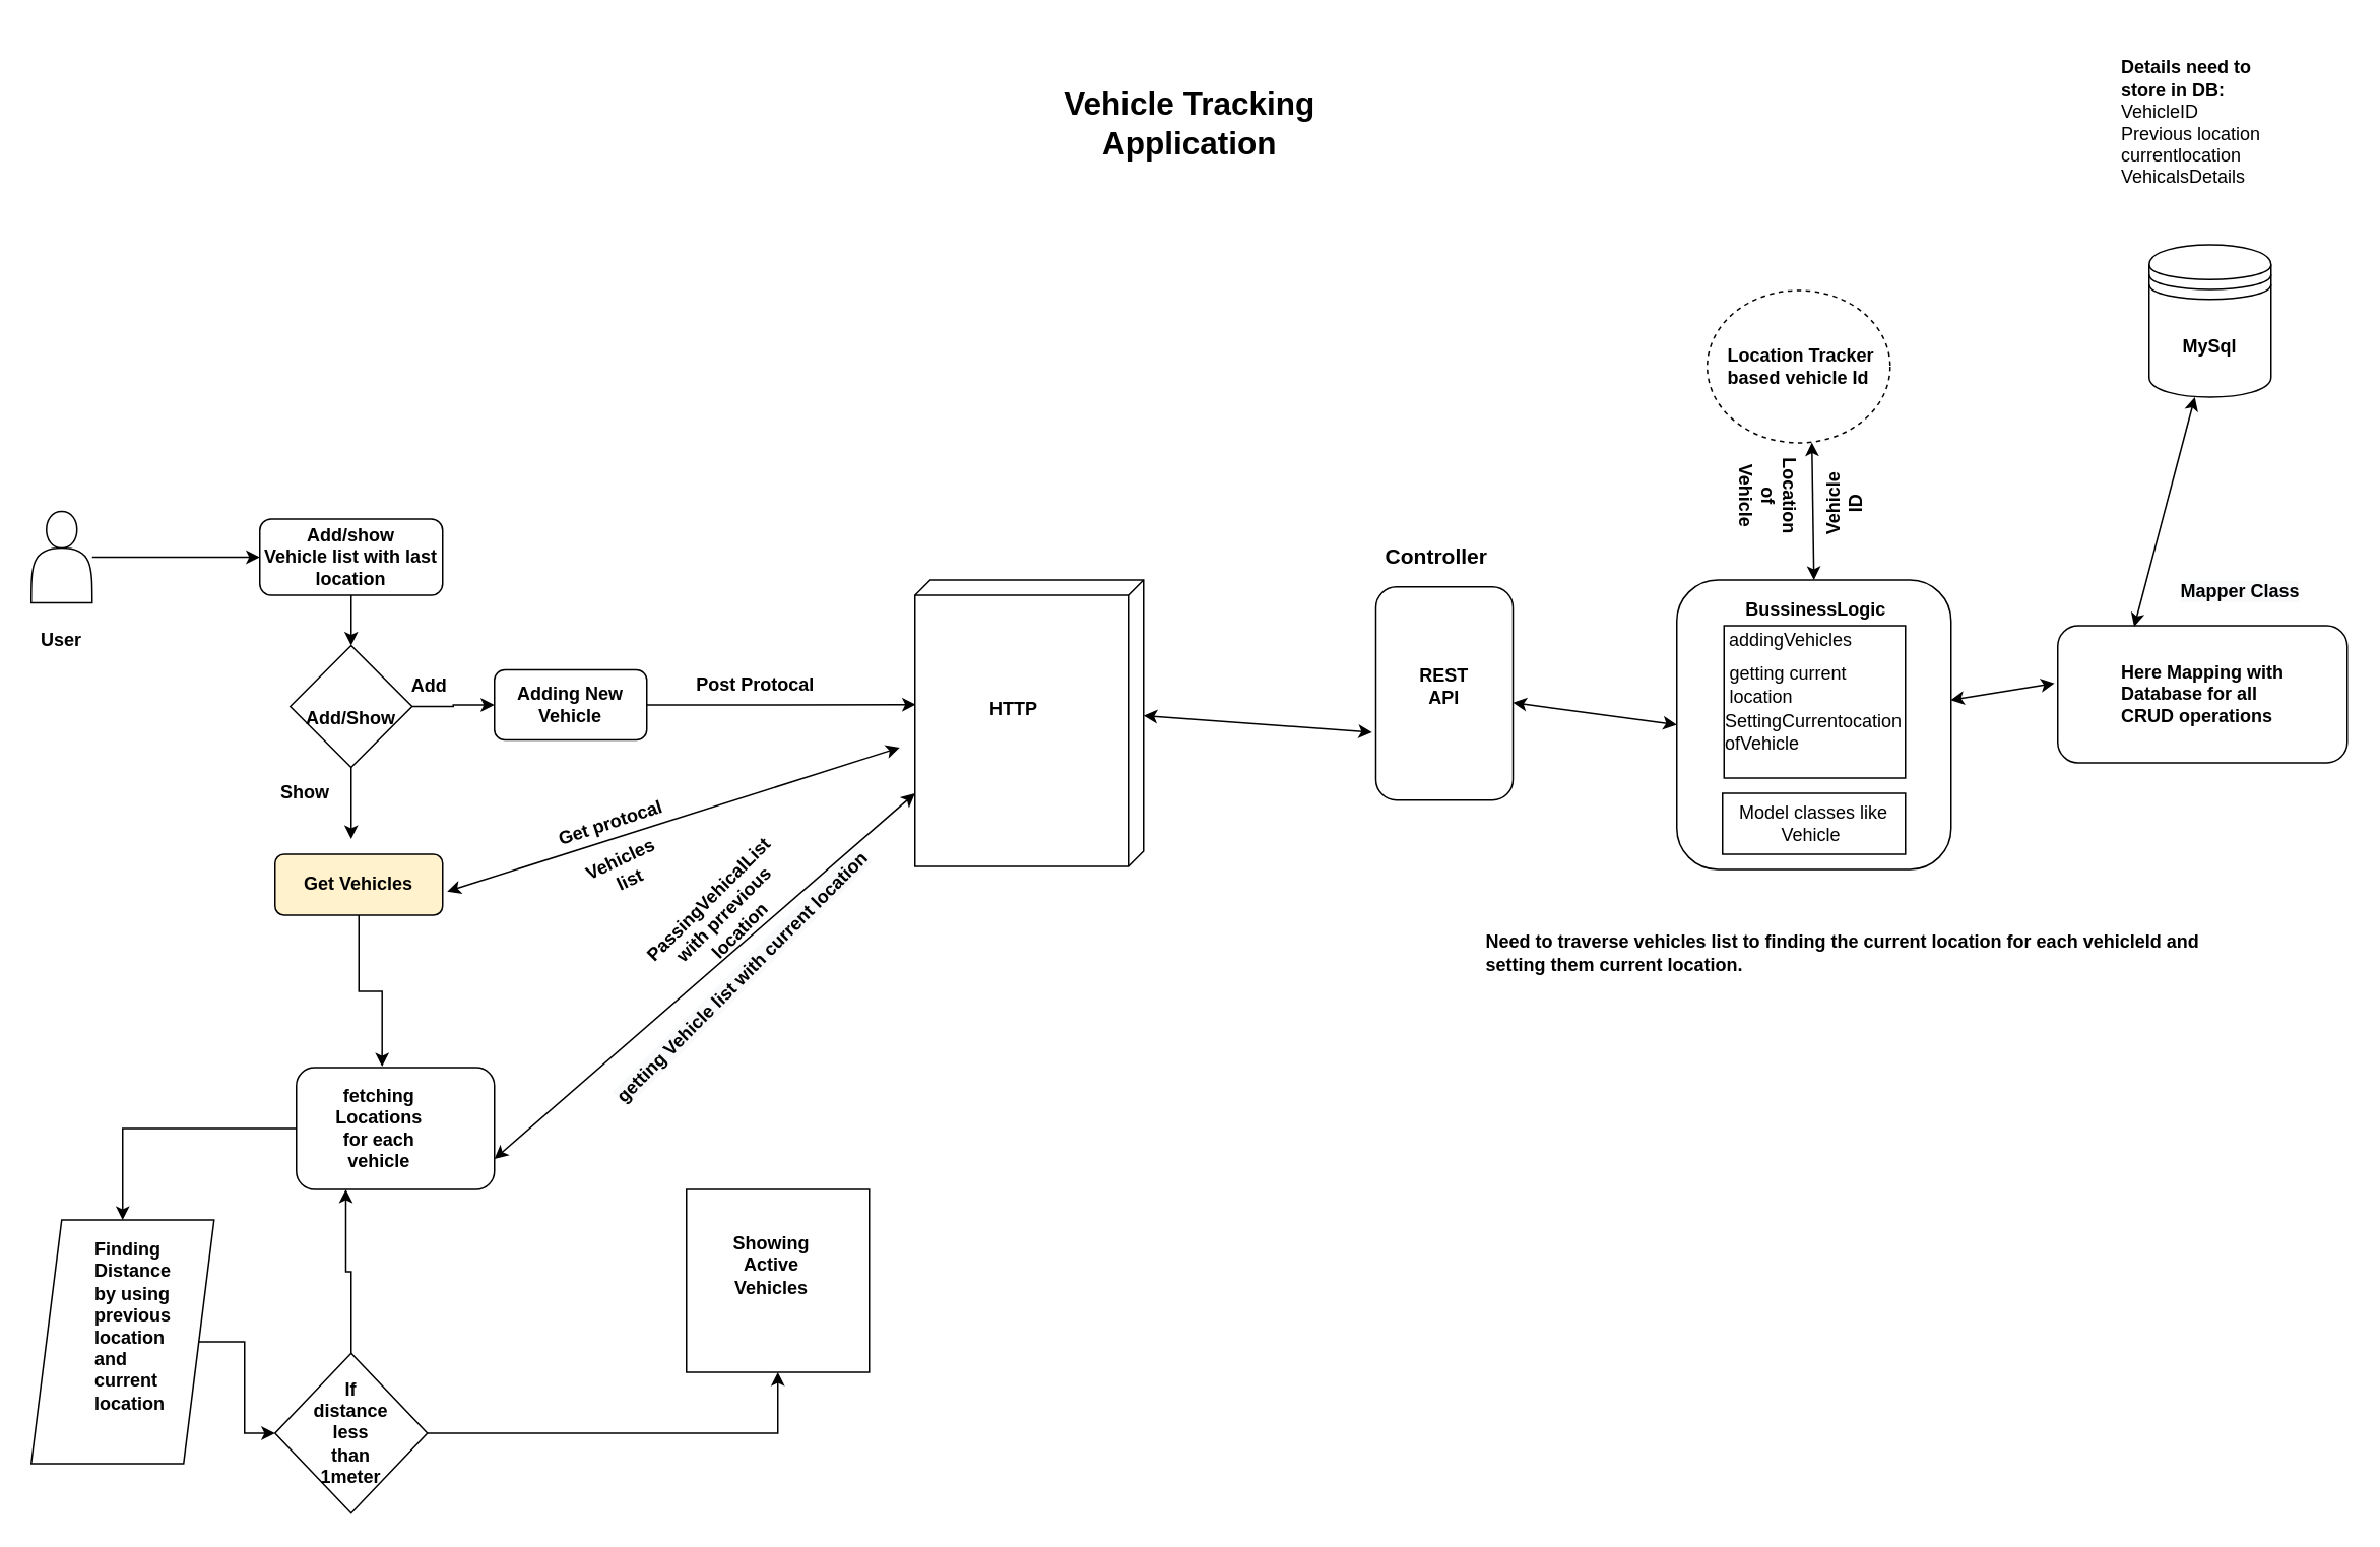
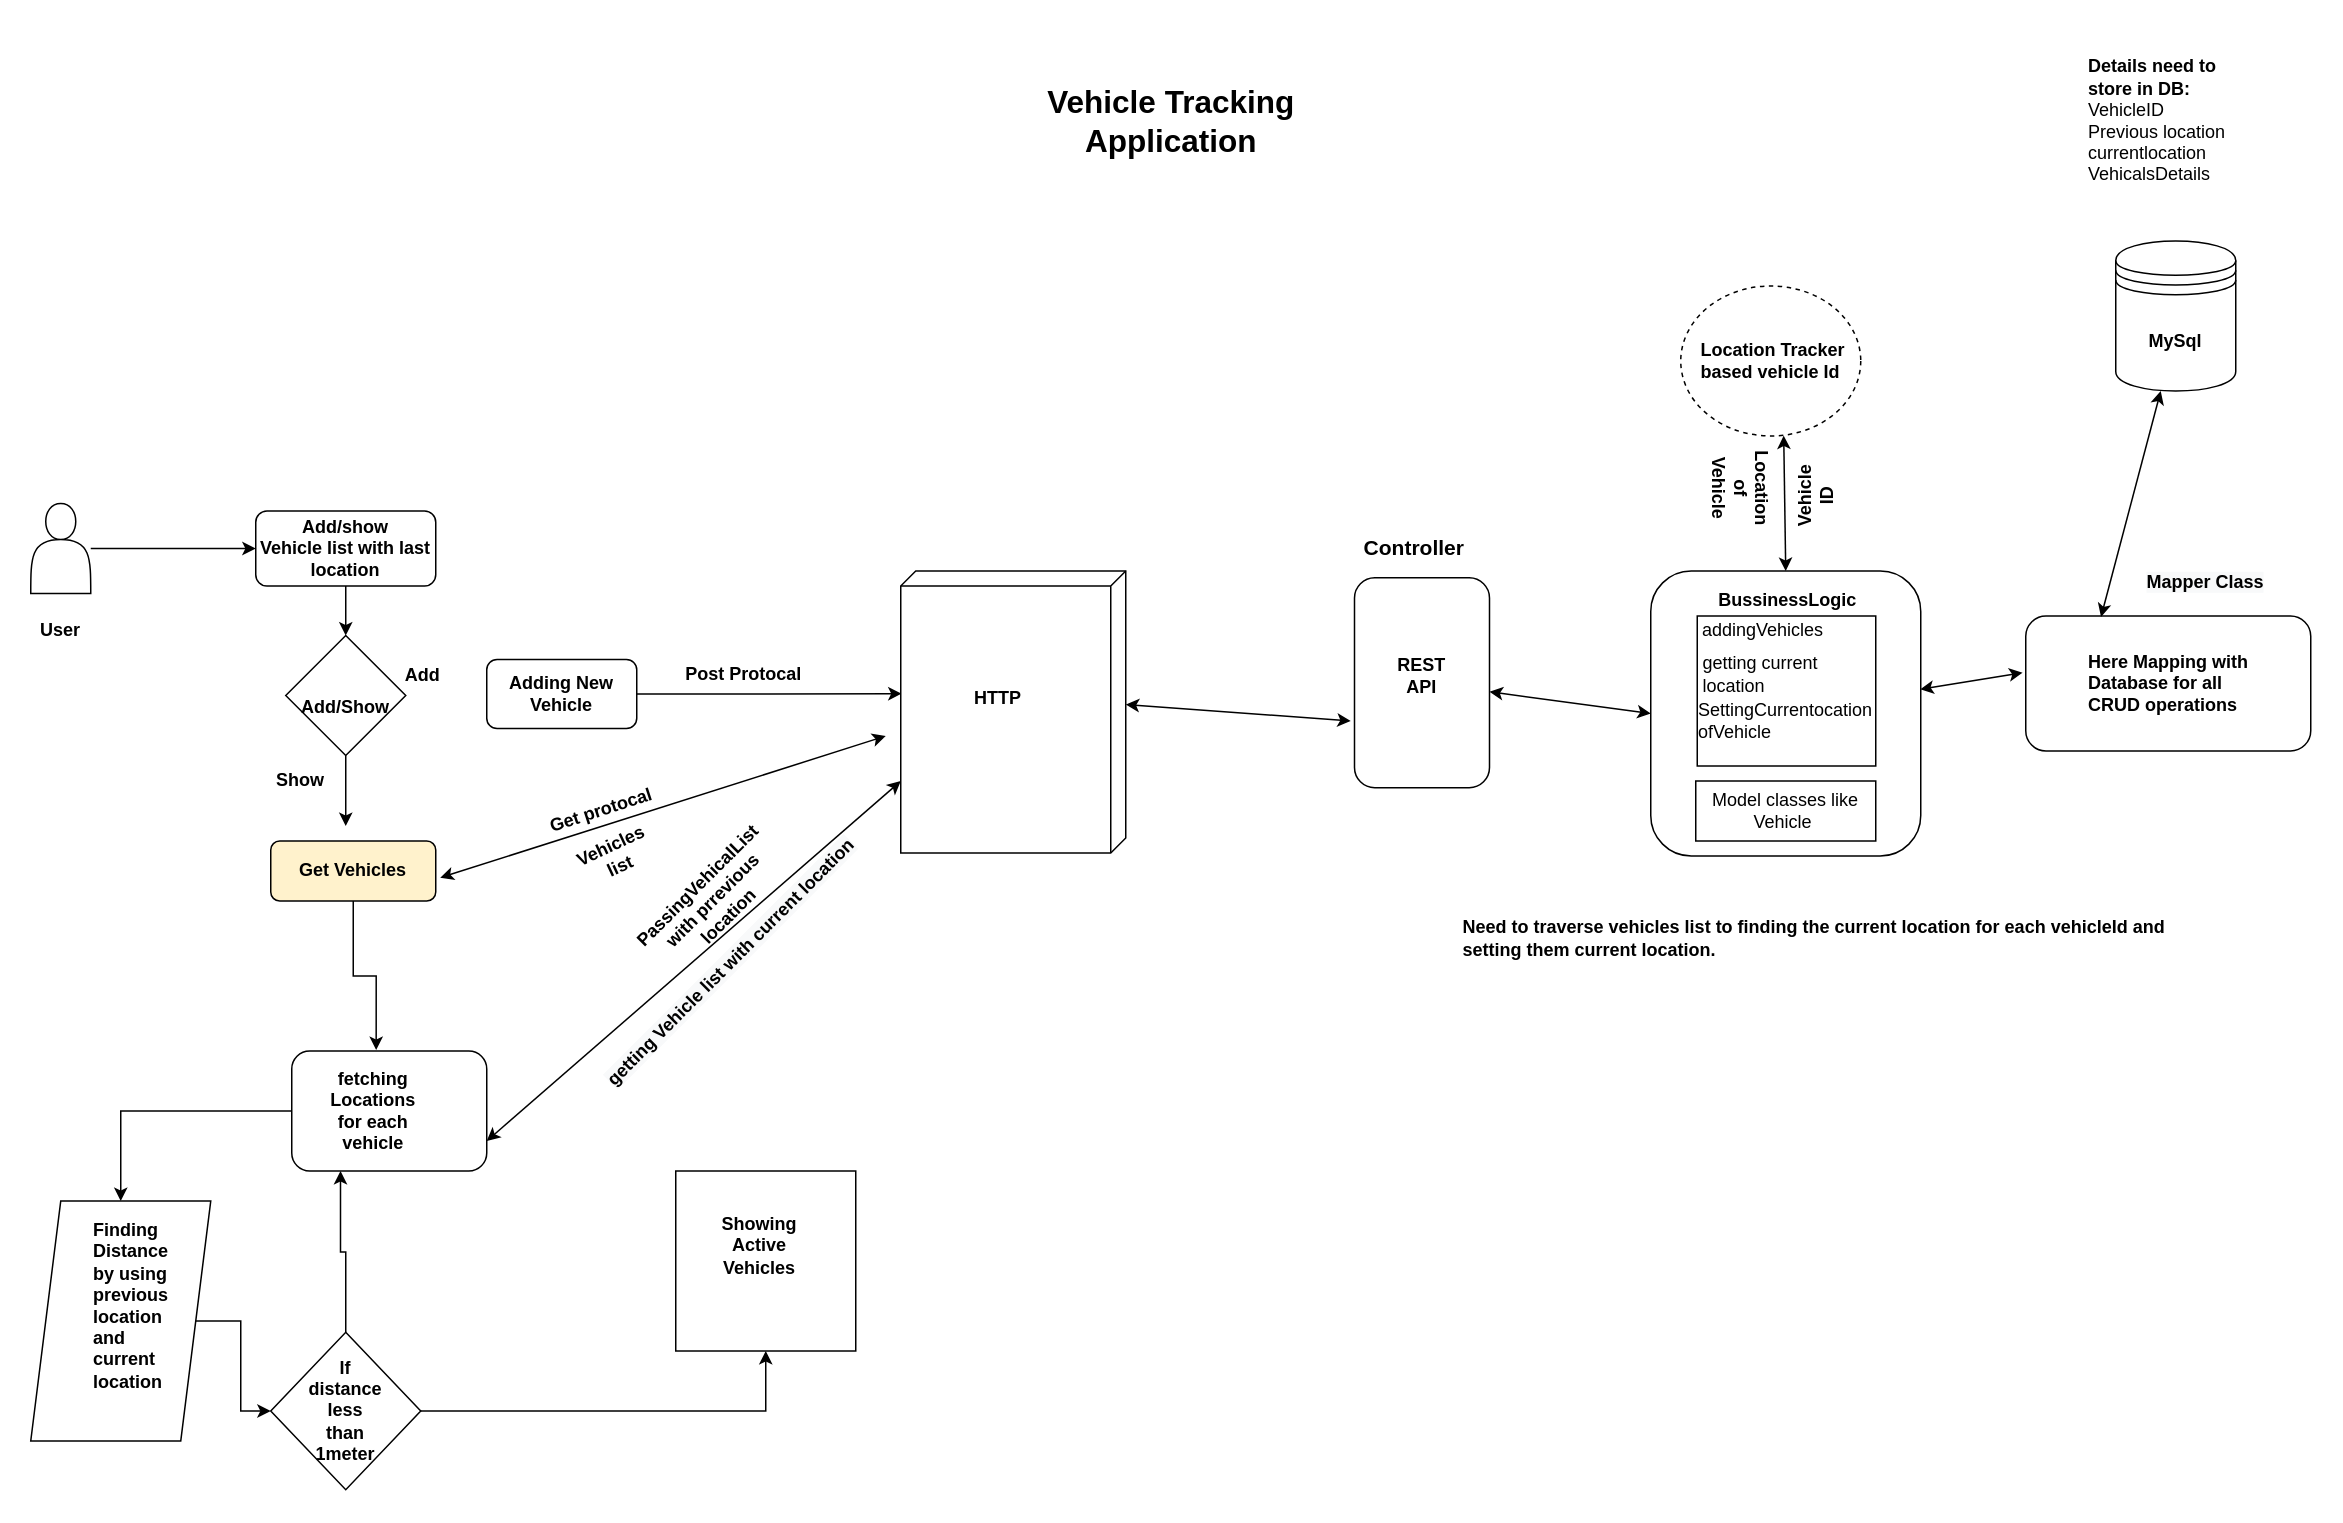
- <mxCell id="9" style="edgeStyle=orthogonalEdgeStyle;rounded=0;orthogonalLoop=1;jettySize=auto;html=1;" edge="1" parent="1" source="10" target="7"><mxGeometry relative="1" as="geometry"><Array as="points"><mxPoint x="297" y="463" /><mxPoint x="297" y="462" /></Array></mxGeometry></mxCell>
